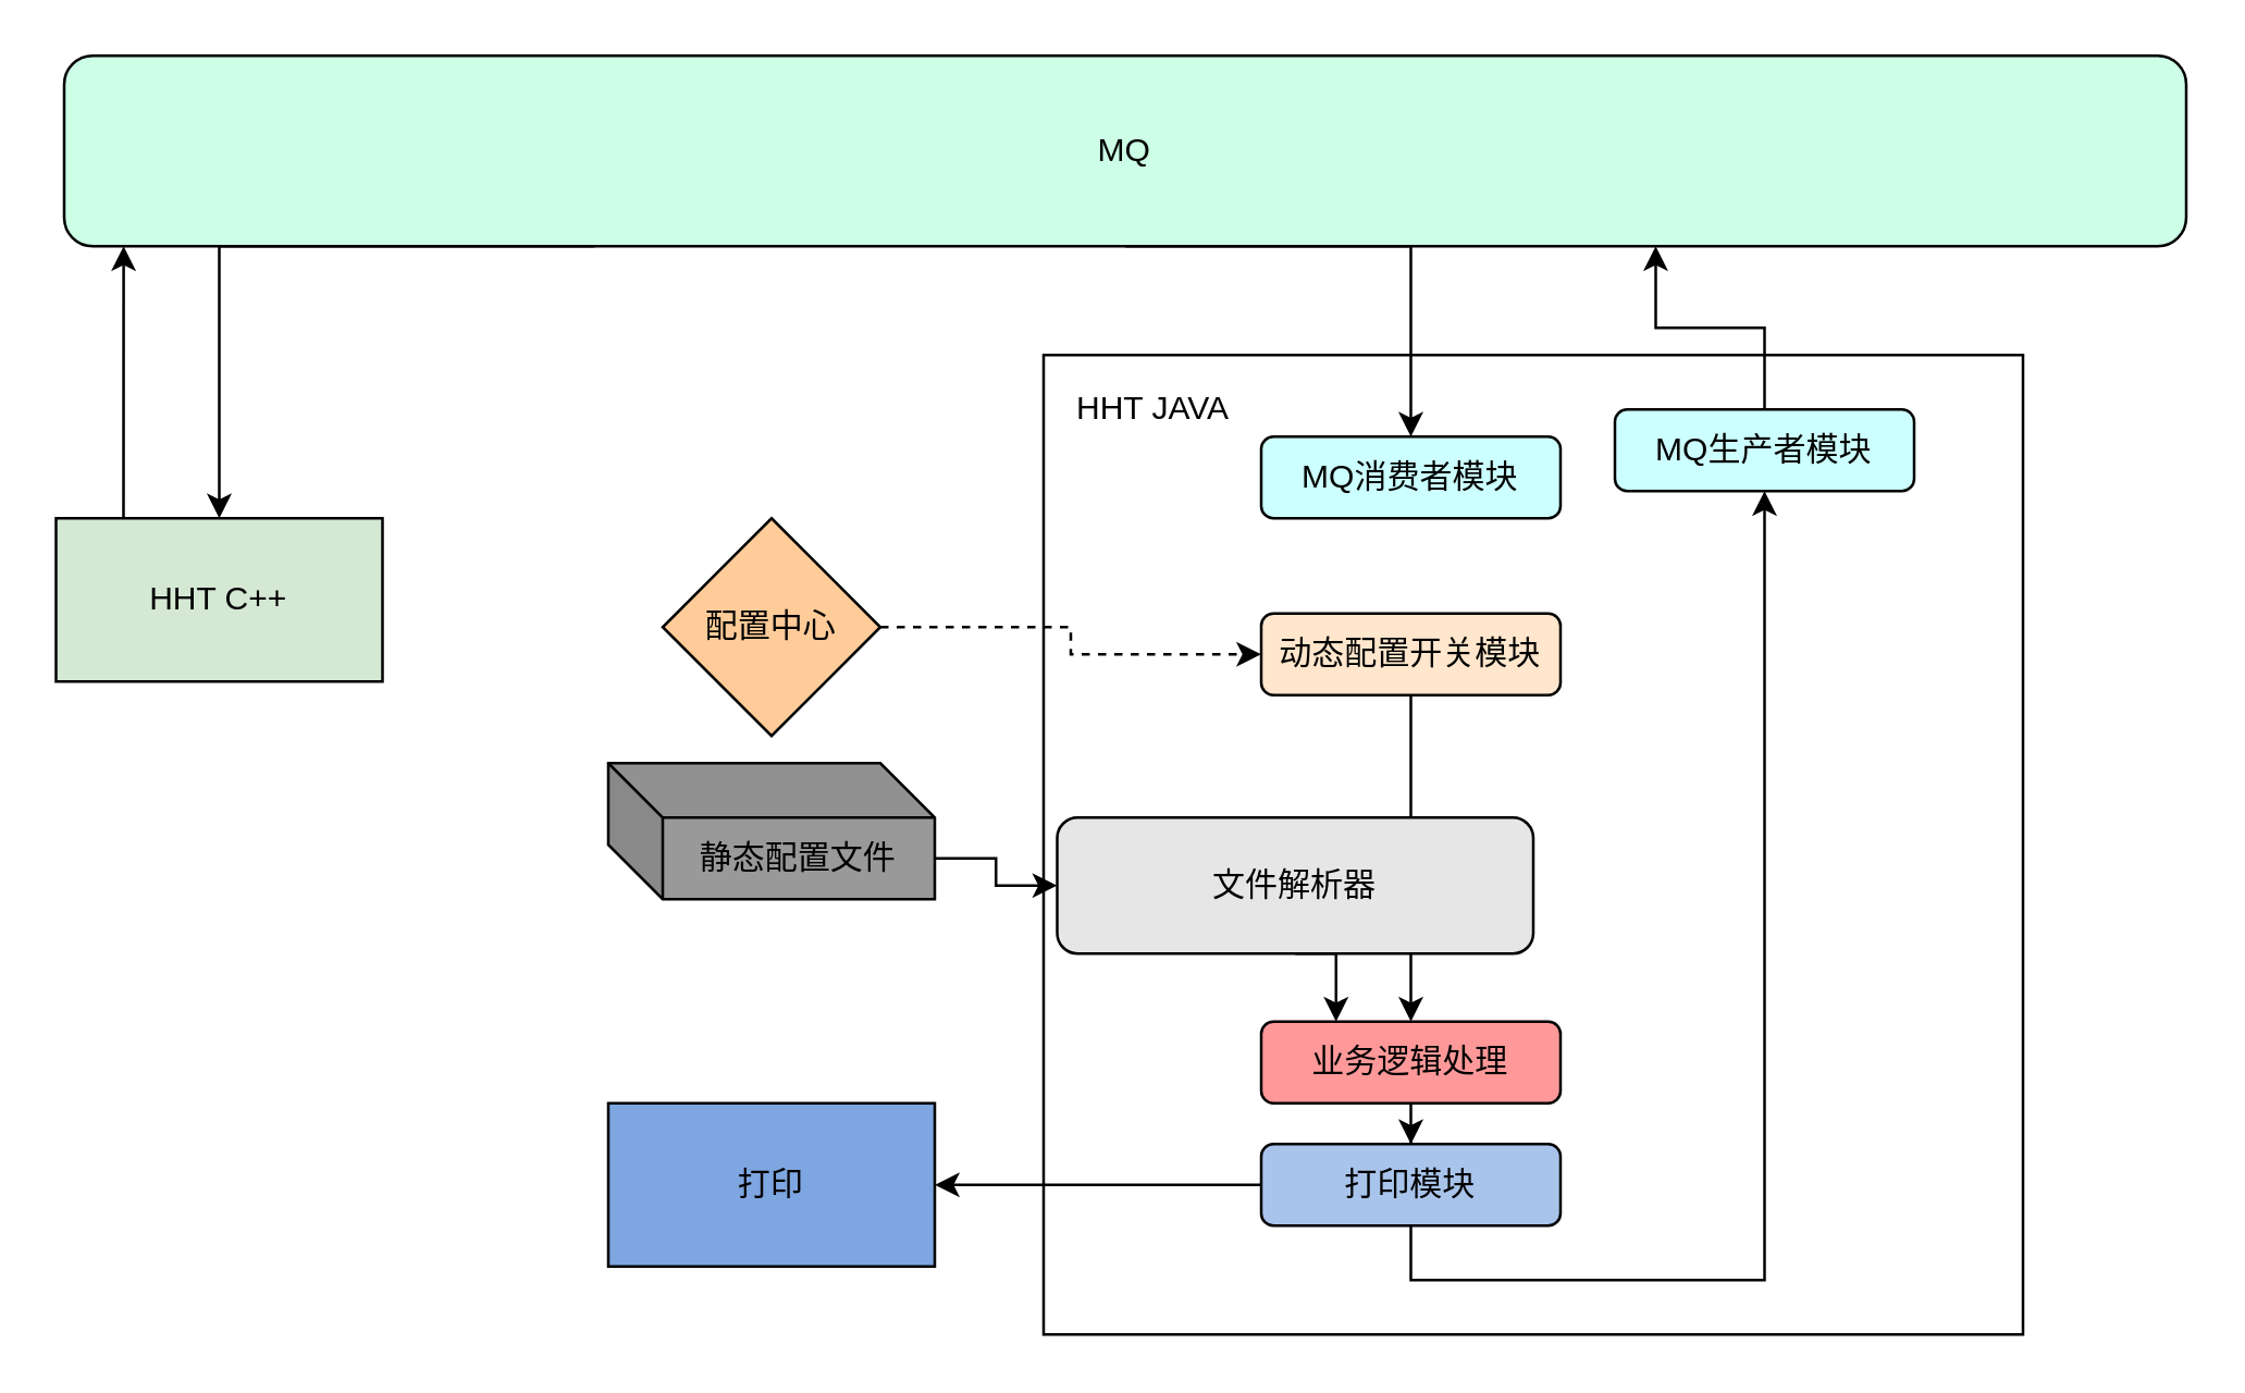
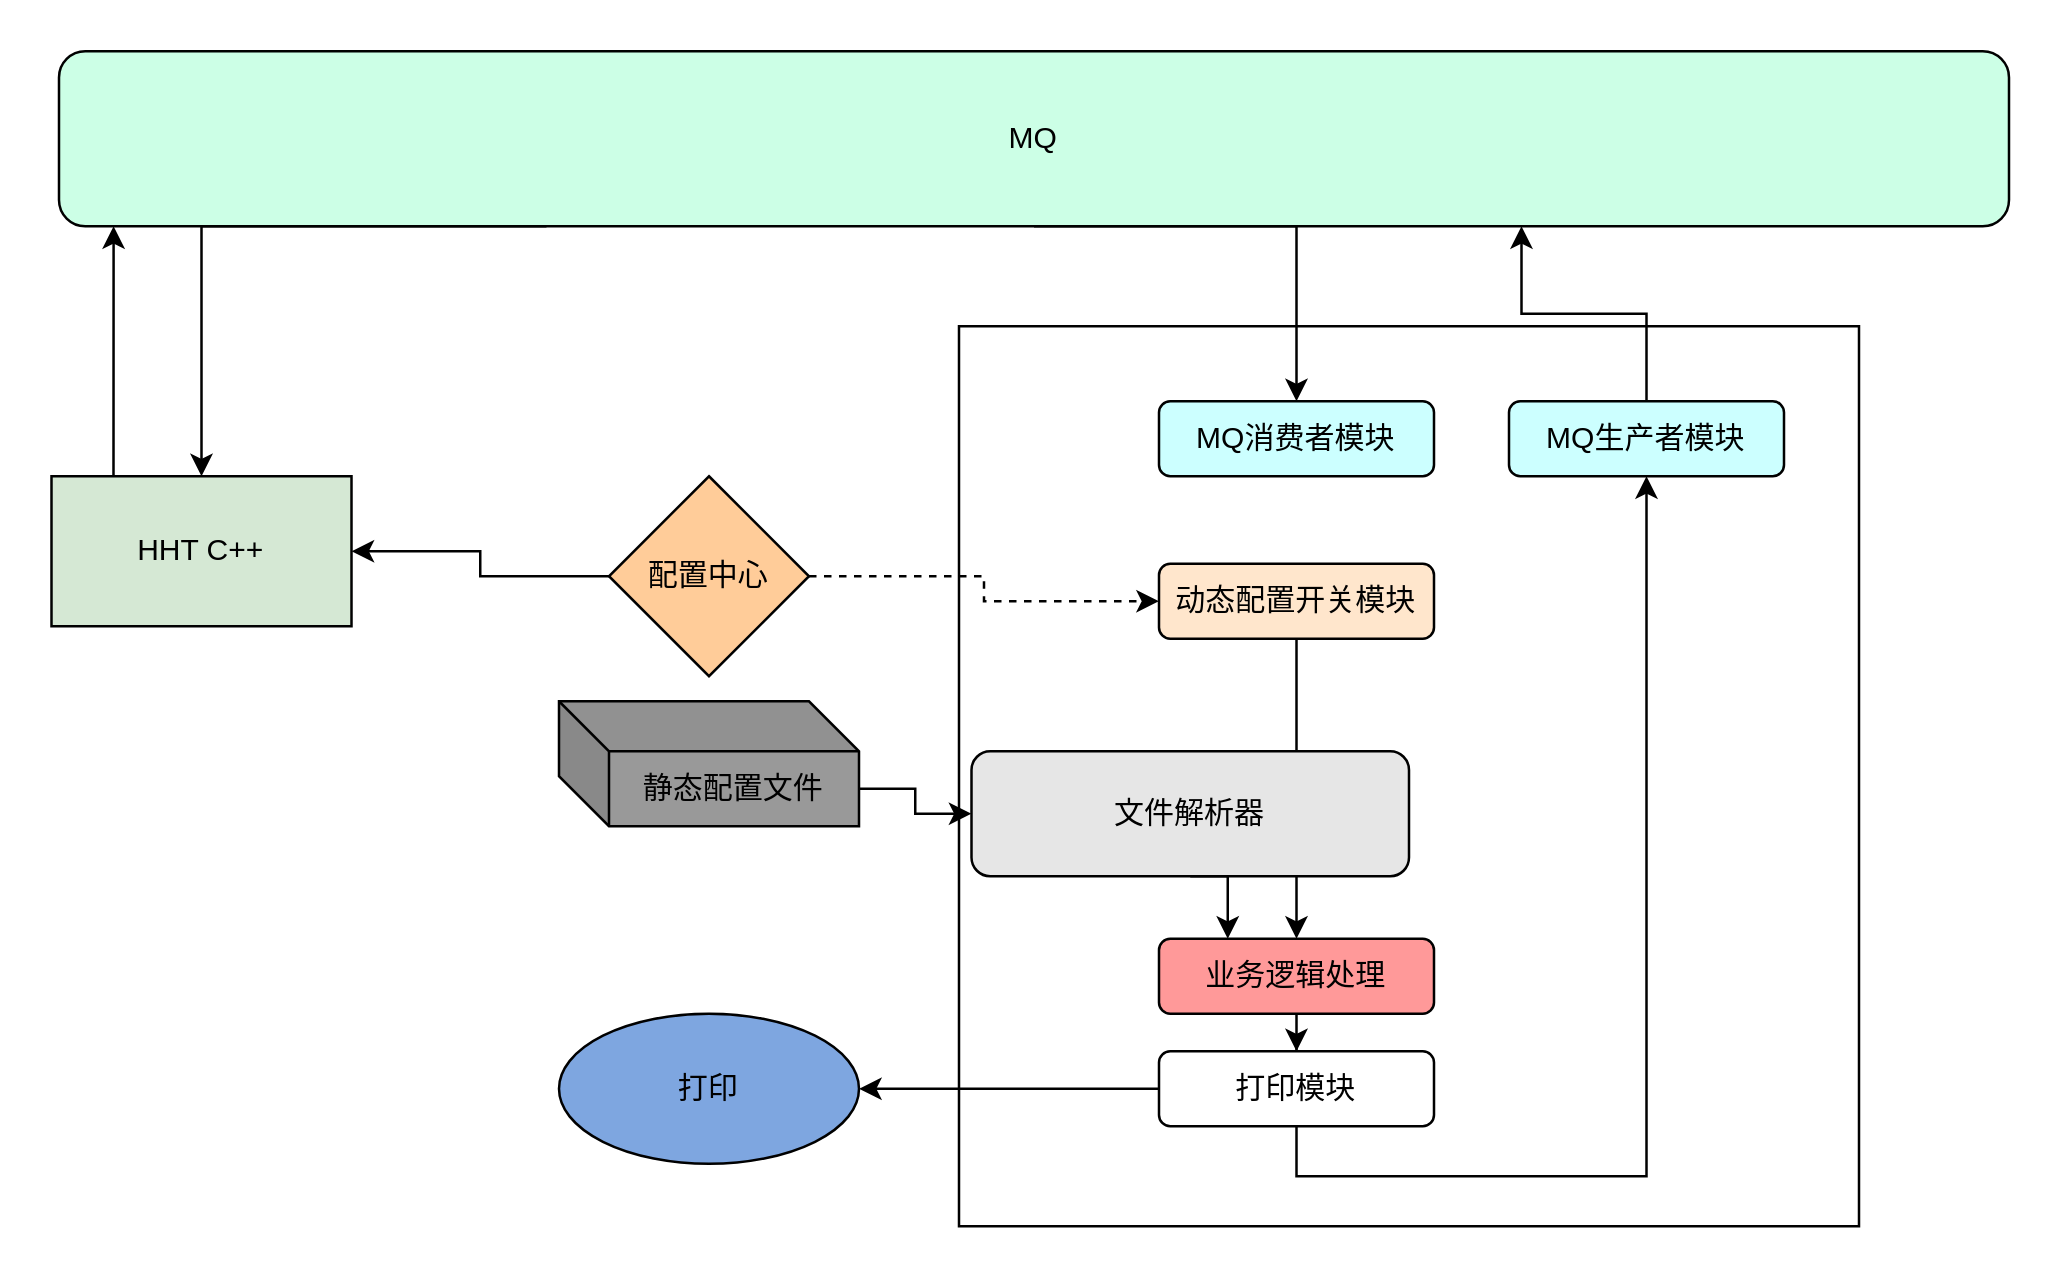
- <mxCell id="26" value="HHT JAVA" style="text;html=1;align=center;verticalAlign=middle;resizable=0;points=[];;autosize=1;" vertex="1" parent="1"><mxGeometry x="388" y="140" width="70" height="20" as="geometry" /></mxCell>
- <mxCell id="21" value="MQ生产者模块" style="rounded=1;whiteSpace=wrap;html=1;fillColor=#CCFFFF;" vertex="1" parent="1"><mxGeometry x="593" y="150" width="110" height="30" as="geometry" /></mxCell>
+ <mxCell id="21" value="MQ生产者模块" style="rounded=1;whiteSpace=wrap;html=1;fillColor=#CCFFFF;" vertex="1" parent="1"><mxGeometry x="603" y="160" width="110" height="30" as="geometry" /></mxCell>
+ <mxCell id="9" style="edgeStyle=orthogonalEdgeStyle;rounded=0;orthogonalLoop=1;jettySize=auto;html=1;exitX=0;exitY=0.5;exitDx=0;exitDy=0;" edge="1" parent="1" source="10" target="7"><mxGeometry relative="1" as="geometry" /></mxCell>
- <mxCell id="22" value="打印" style="rounded=0;whiteSpace=wrap;html=1;fillColor=#7EA6E0;" vertex="1" parent="1"><mxGeometry x="223" y="405" width="120" height="60" as="geometry" /></mxCell>
+ <mxCell id="22" value="打印" style="ellipse;whiteSpace=wrap;html=1;fillColor=#7EA6E0;" vertex="1" parent="1"><mxGeometry x="223" y="405" width="120" height="60" as="geometry" /></mxCell>
- <mxCell id="25" value="打印模块" style="rounded=1;whiteSpace=wrap;html=1;fillColor=#A9C4EB;" vertex="1" parent="1"><mxGeometry x="463" y="420" width="110" height="30" as="geometry" /></mxCell>
+ <mxCell id="25" value="打印模块" style="rounded=1;whiteSpace=wrap;html=1;fillColor=#ffffff;" vertex="1" parent="1"><mxGeometry x="463" y="420" width="110" height="30" as="geometry" /></mxCell>
